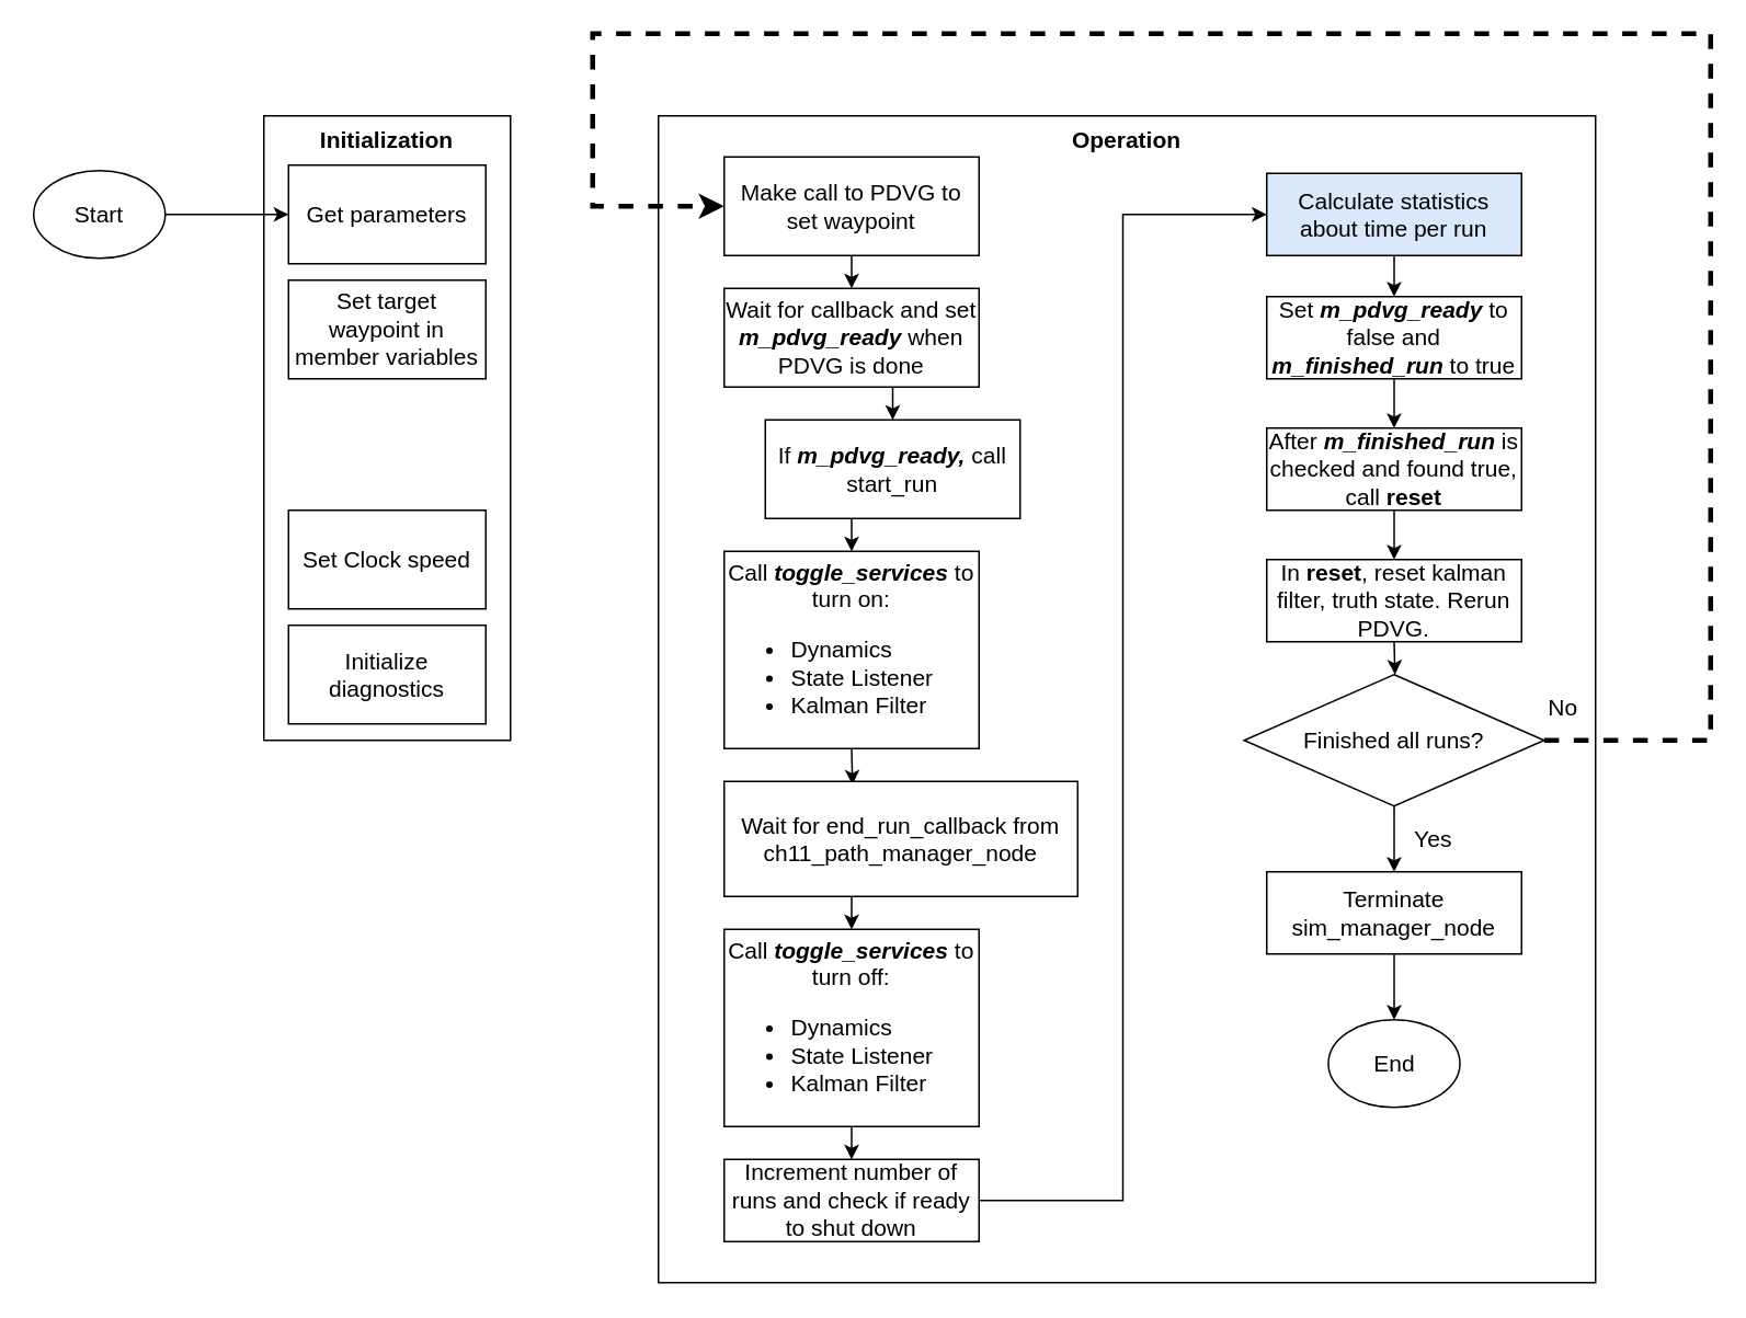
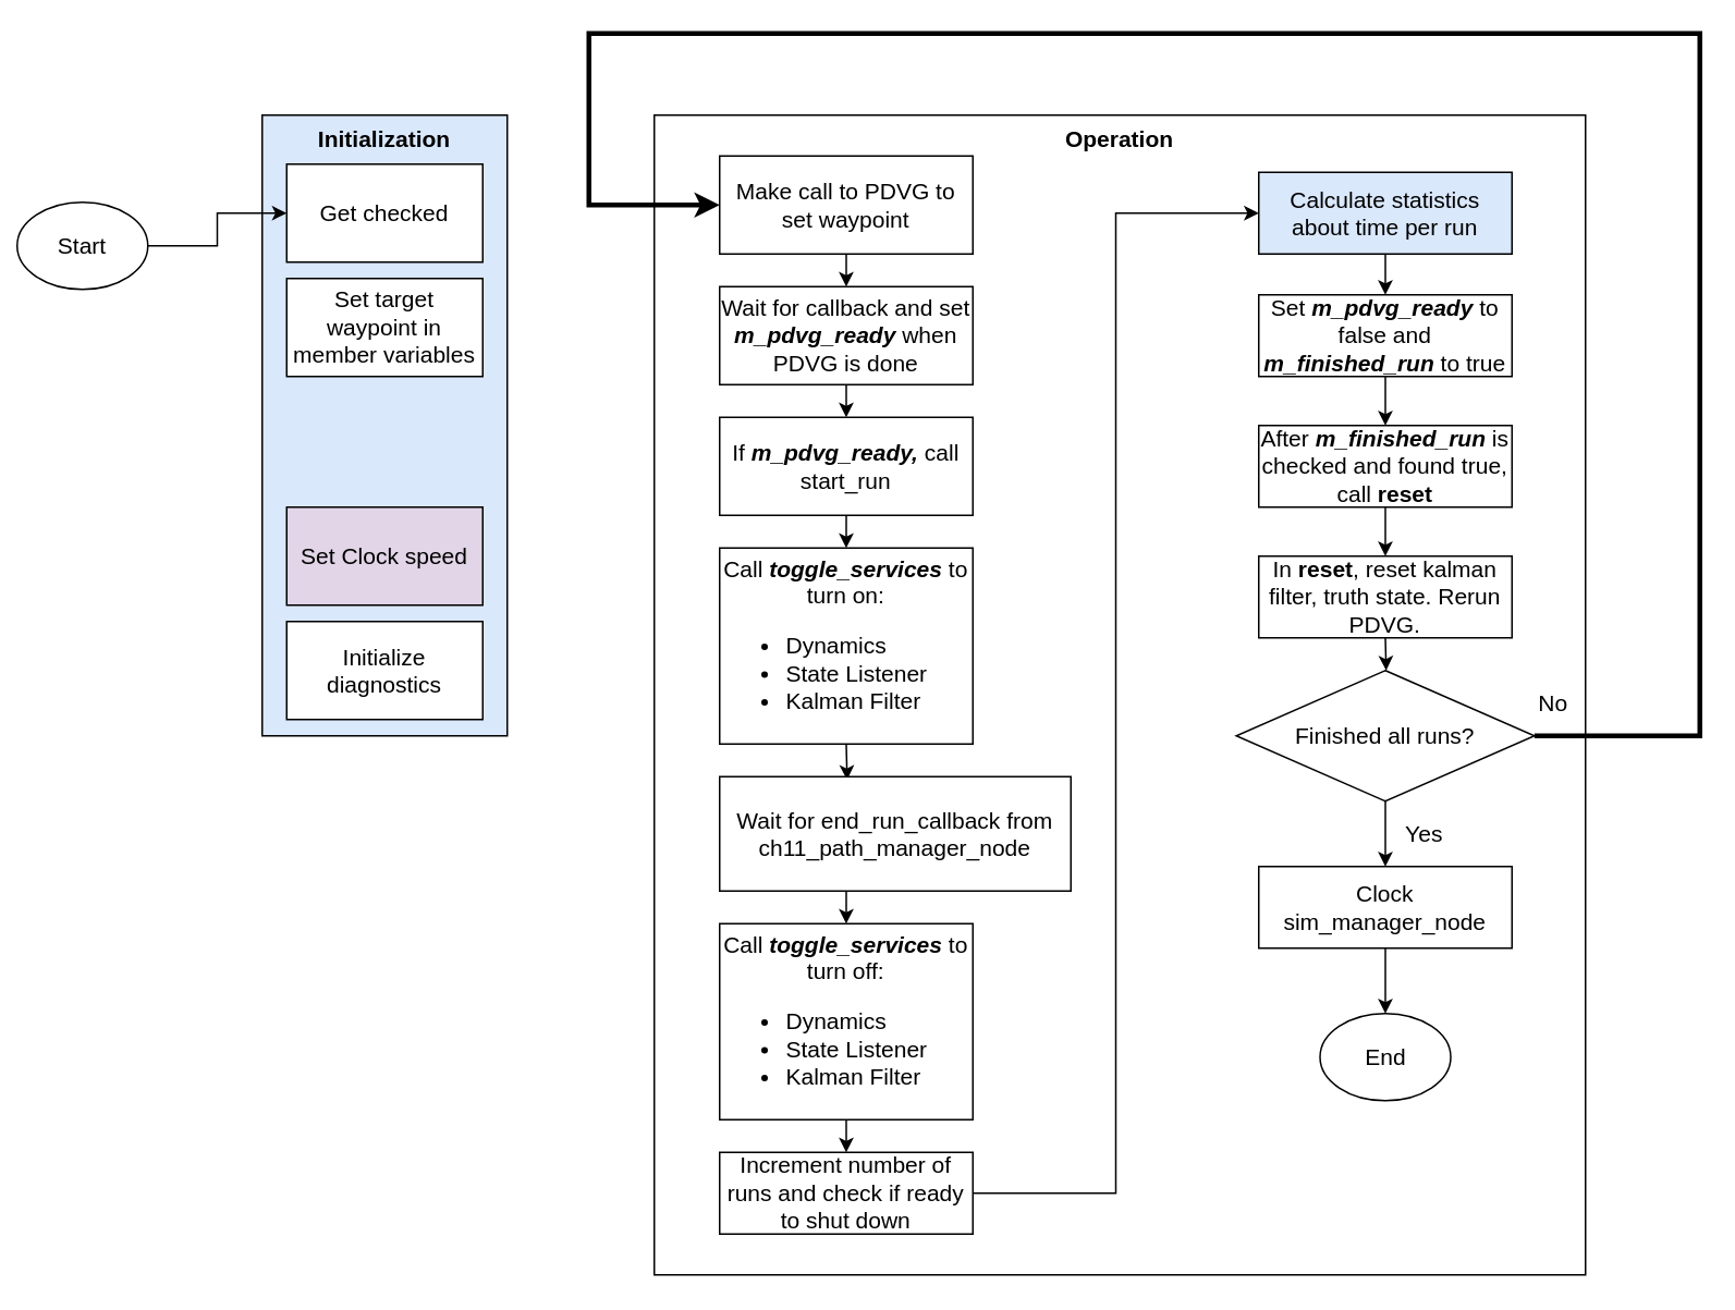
- <mxCell id="37" value="Start" style="ellipse;whiteSpace=wrap;html=1;fontSize=14;" vertex="1" parent="1"><mxGeometry x="20" y="103.33" width="80" height="53.33" as="geometry" /></mxCell>
+ <mxCell id="37" value="Start" style="ellipse;whiteSpace=wrap;html=1;fontSize=14;" vertex="1" parent="1"><mxGeometry x="10" y="123.33" width="80" height="53.33" as="geometry" /></mxCell>
- <mxCell id="4" value="Get parameters" style="rounded=0;whiteSpace=wrap;html=1;fontSize=14;movable=1;resizable=1;rotatable=1;deletable=1;editable=1;connectable=1;" vertex="1" parent="2"><mxGeometry x="15" y="30" width="120" height="60" as="geometry" /></mxCell>
+ <mxCell id="4" value="Get checked" style="rounded=0;whiteSpace=wrap;html=1;fontSize=14;movable=1;resizable=1;rotatable=1;deletable=1;editable=1;connectable=1;" vertex="1" parent="2"><mxGeometry x="15" y="30" width="120" height="60" as="geometry" /></mxCell>
- <mxCell id="3" value="&lt;font style=&quot;font-size: 14px;&quot;&gt;&lt;b&gt;Initialization&lt;/b&gt;&lt;/font&gt;" style="rounded=0;whiteSpace=wrap;html=1;verticalAlign=top;movable=1;resizable=1;rotatable=1;deletable=1;editable=1;connectable=1;" vertex="1" parent="2"><mxGeometry width="150" height="380" as="geometry" /></mxCell>
+ <mxCell id="3" value="&lt;font style=&quot;font-size: 14px;&quot;&gt;&lt;b&gt;Initialization&lt;/b&gt;&lt;/font&gt;" style="rounded=0;whiteSpace=wrap;html=1;verticalAlign=top;movable=1;resizable=1;rotatable=1;deletable=1;editable=1;connectable=1;fillColor=#dae8fc;" vertex="1" parent="2"><mxGeometry width="150" height="380" as="geometry" /></mxCell>
- <mxCell id="14" value="If &lt;i style=&quot;font-weight: bold;&quot;&gt;m_pdvg_ready, &lt;/i&gt;call start_run" style="rounded=0;whiteSpace=wrap;html=1;fontSize=14;" vertex="1" parent="1"><mxGeometry x="465" y="255" width="155" height="60" as="geometry" /></mxCell>
+ <mxCell id="14" value="If &lt;i style=&quot;font-weight: bold;&quot;&gt;m_pdvg_ready, &lt;/i&gt;call start_run" style="rounded=0;whiteSpace=wrap;html=1;fontSize=14;" vertex="1" parent="1"><mxGeometry x="440" y="255" width="155" height="60" as="geometry" /></mxCell>
- <mxCell id="6" value="Set Clock speed" style="rounded=0;whiteSpace=wrap;html=1;fontSize=14;movable=0;resizable=0;rotatable=0;deletable=0;editable=0;connectable=0;" vertex="1" parent="2"><mxGeometry x="15" y="240" width="120" height="60" as="geometry" /></mxCell>
+ <mxCell id="6" value="Set Clock speed" style="rounded=0;whiteSpace=wrap;html=1;fontSize=14;movable=0;resizable=0;rotatable=0;deletable=0;editable=0;connectable=0;fillColor=#e1d5e7;" vertex="1" parent="2"><mxGeometry x="15" y="240" width="120" height="60" as="geometry" /></mxCell>
- <mxCell id="31" value="No" style="edgeStyle=orthogonalEdgeStyle;rounded=0;orthogonalLoop=1;jettySize=auto;html=1;entryX=0;entryY=0.5;entryDx=0;entryDy=0;fontSize=14;strokeWidth=3;exitX=1;exitY=0.5;exitDx=0;exitDy=0;dashed=1;" edge="1" parent="1" source="33" target="10"><mxGeometry x="-0.984" y="20" relative="1" as="geometry"><mxPoint x="1060" y="490" as="sourcePoint" /><Array as="points"><mxPoint x="1040" y="450" /><mxPoint x="1040" y="20" /><mxPoint x="360" y="20" /><mxPoint x="360" y="125" /></Array><mxPoint as="offset" /></mxGeometry></mxCell>
+ <mxCell id="31" value="No" style="edgeStyle=orthogonalEdgeStyle;rounded=0;orthogonalLoop=1;jettySize=auto;html=1;entryX=0;entryY=0.5;entryDx=0;entryDy=0;fontSize=14;strokeWidth=3;exitX=1;exitY=0.5;exitDx=0;exitDy=0;" edge="1" parent="1" source="33" target="10"><mxGeometry x="-0.984" y="20" relative="1" as="geometry"><mxPoint x="1060" y="490" as="sourcePoint" /><Array as="points"><mxPoint x="1040" y="450" /><mxPoint x="1040" y="20" /><mxPoint x="360" y="20" /><mxPoint x="360" y="125" /></Array><mxPoint as="offset" /></mxGeometry></mxCell>
- <mxCell id="35" value="Terminate sim_manager_node" style="rounded=0;whiteSpace=wrap;html=1;fontSize=14;" vertex="1" parent="1"><mxGeometry x="770" y="530" width="155" height="50" as="geometry" /></mxCell>
+ <mxCell id="35" value="Clock sim_manager_node" style="rounded=0;whiteSpace=wrap;html=1;fontSize=14;" vertex="1" parent="1"><mxGeometry x="770" y="530" width="155" height="50" as="geometry" /></mxCell>
